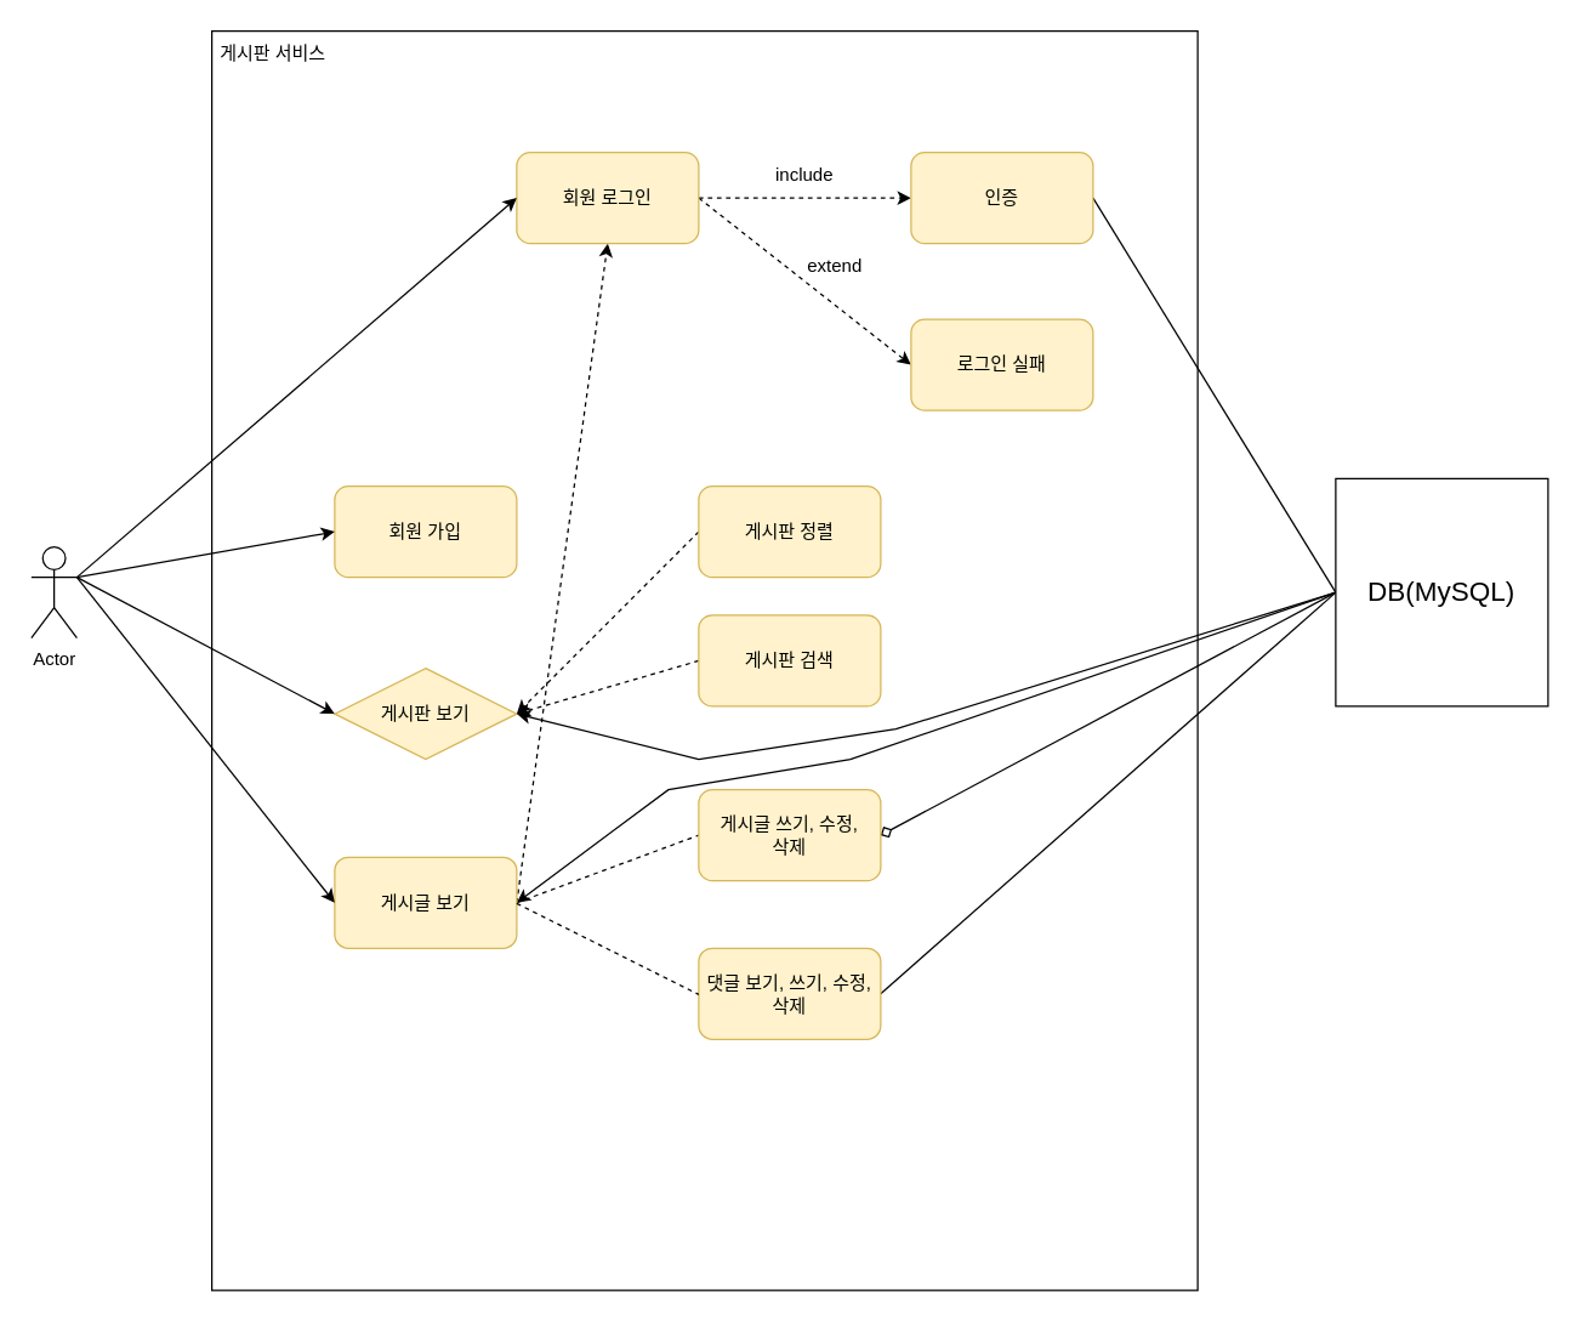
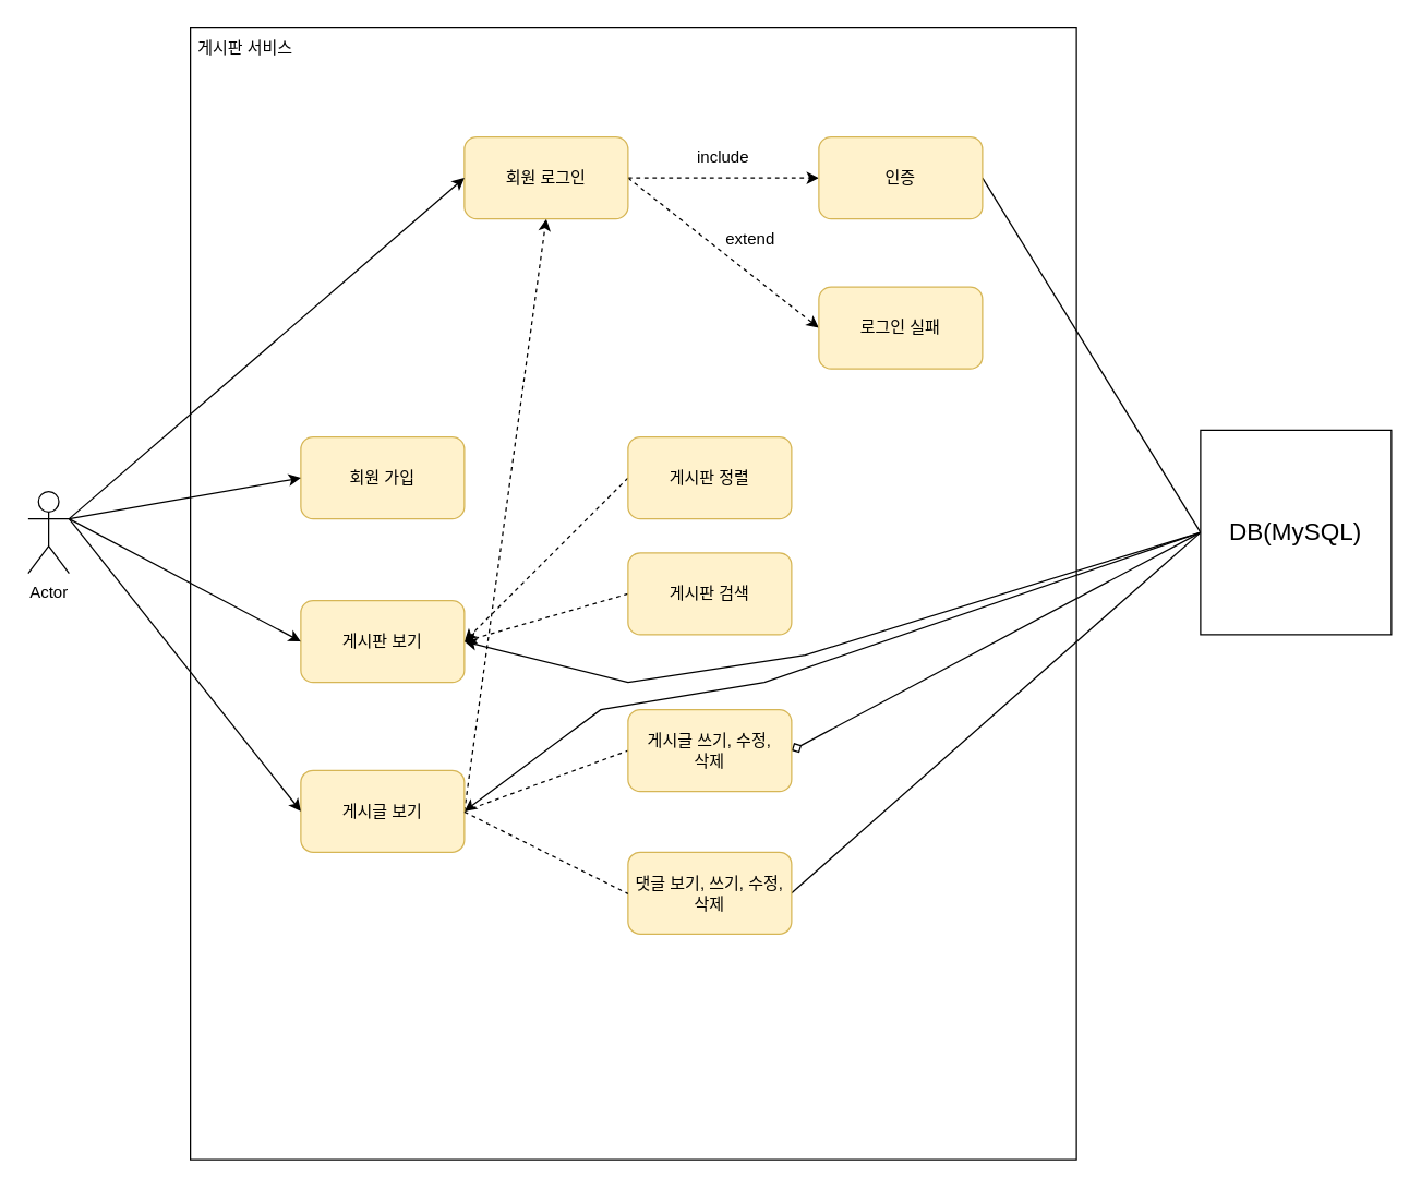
- <mxCell id="8" value="게시판 보기" style="rhombus;whiteSpace=wrap;html=1;fillColor=#fff2cc;strokeColor=#d6b656;" vertex="1" parent="1"><mxGeometry x="220" y="440" width="120" height="60" as="geometry" /></mxCell>
+ <mxCell id="8" value="게시판 보기" style="rounded=1;whiteSpace=wrap;html=1;fillColor=#fff2cc;strokeColor=#d6b656;" vertex="1" parent="1"><mxGeometry x="220" y="440" width="120" height="60" as="geometry" /></mxCell>
